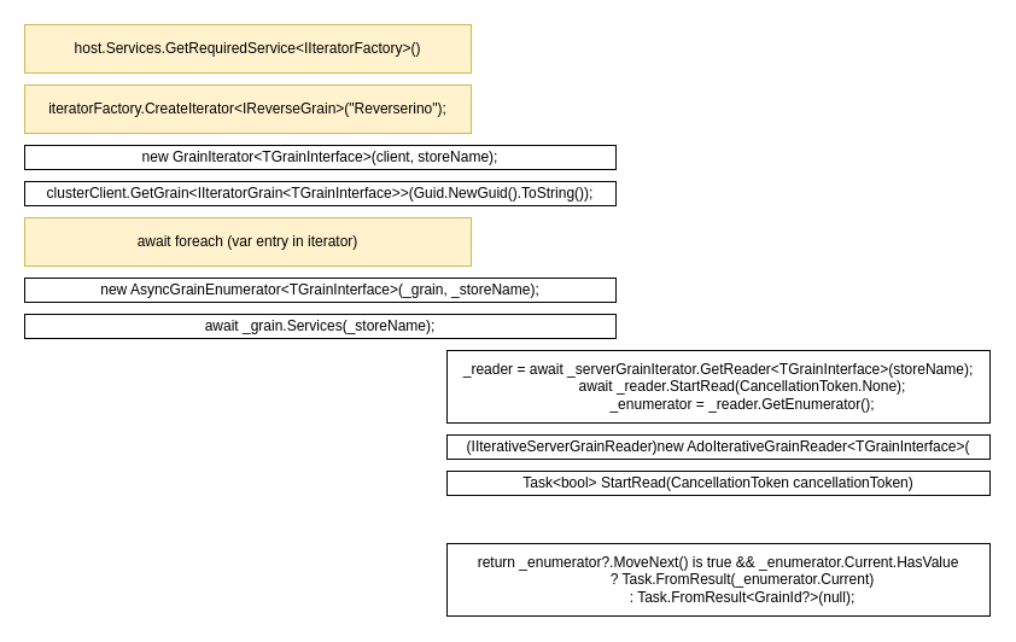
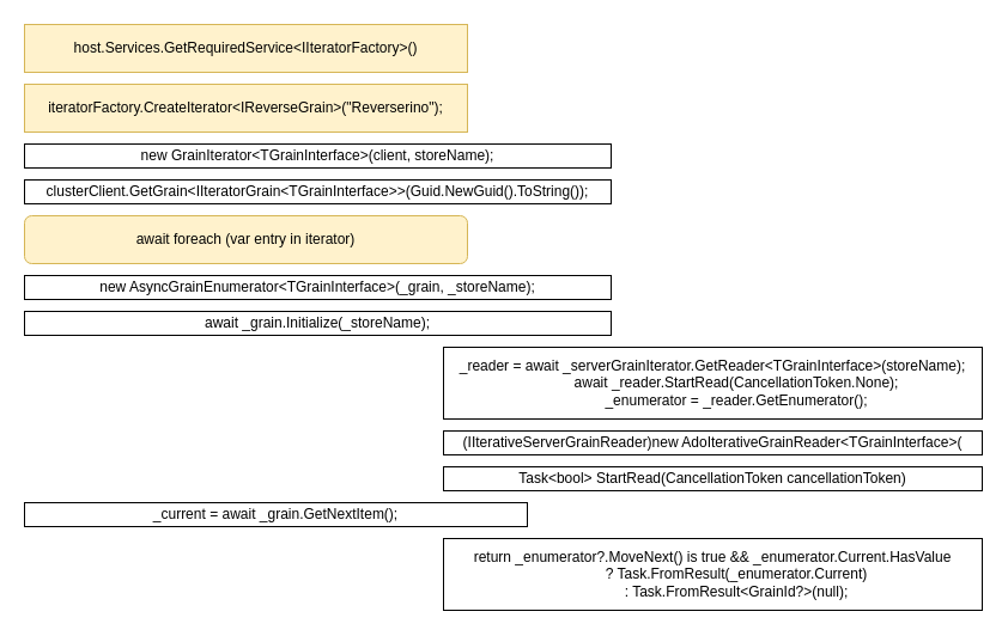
- <mxCell id="4" value="await foreach (var entry in iterator)" style="rounded=0;whiteSpace=wrap;html=1;fillColor=#fff2cc;strokeColor=#d6b656;" vertex="1" parent="1"><mxGeometry x="20" y="180" width="370" height="40" as="geometry" /></mxCell>
+ <mxCell id="4" value="await foreach (var entry in iterator)" style="whiteSpace=wrap;html=1;fillColor=#fff2cc;strokeColor=#d6b656;rounded=1;" vertex="1" parent="1"><mxGeometry x="20" y="180" width="370" height="40" as="geometry" /></mxCell>
- <mxCell id="8" value="await _grain.Services(_storeName);" style="rounded=0;whiteSpace=wrap;html=1;" vertex="1" parent="1"><mxGeometry x="20" y="260" width="490" height="20" as="geometry" /></mxCell>
+ <mxCell id="8" value="await _grain.Initialize(_storeName);" style="rounded=0;whiteSpace=wrap;html=1;" vertex="1" parent="1"><mxGeometry x="20" y="260" width="490" height="20" as="geometry" /></mxCell>
+ <mxCell id="10" value="_current = await _grain.GetNextItem();" style="rounded=0;whiteSpace=wrap;html=1;" vertex="1" parent="1"><mxGeometry x="20" y="420" width="420" height="20" as="geometry" /></mxCell>
